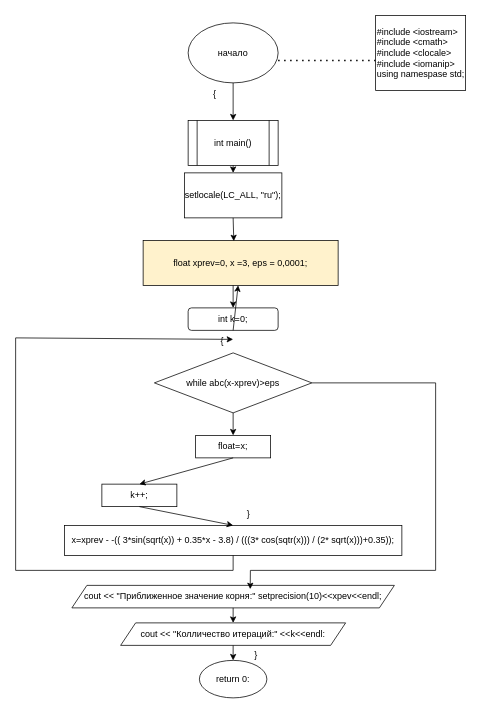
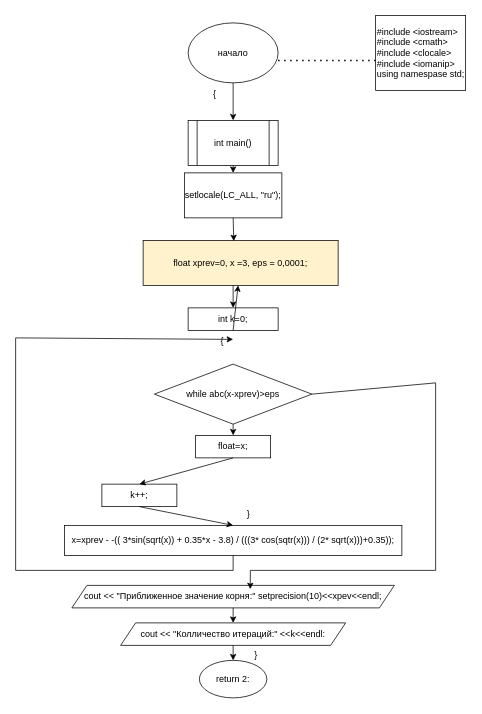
- <mxCell id="11" value="int k=0;" style="whiteSpace=wrap;html=1;rounded=1;" vertex="1" parent="1"><mxGeometry x="250" y="410" width="120" height="30" as="geometry" /></mxCell>
+ <mxCell id="11" value="int k=0;" style="whiteSpace=wrap;html=1;" vertex="1" parent="1"><mxGeometry x="250" y="410" width="120" height="30" as="geometry" /></mxCell>
- <mxCell id="14" value="while abc(x-xprev)&amp;gt;eps" style="rhombus;whiteSpace=wrap;html=1;" vertex="1" parent="1"><mxGeometry x="205" y="470" width="210" height="80" as="geometry" /></mxCell>
+ <mxCell id="14" value="while abc(x-xprev)&amp;gt;eps" style="rhombus;whiteSpace=wrap;html=1;" vertex="1" parent="1"><mxGeometry x="205" y="485" width="210" height="80" as="geometry" /></mxCell>
- <mxCell id="28" value="return 0:" style="ellipse;whiteSpace=wrap;html=1;" vertex="1" parent="1"><mxGeometry x="265" y="880" width="90" height="50" as="geometry" /></mxCell>
+ <mxCell id="28" value="return 2:" style="ellipse;whiteSpace=wrap;html=1;" vertex="1" parent="1"><mxGeometry x="265" y="880" width="90" height="50" as="geometry" /></mxCell>
